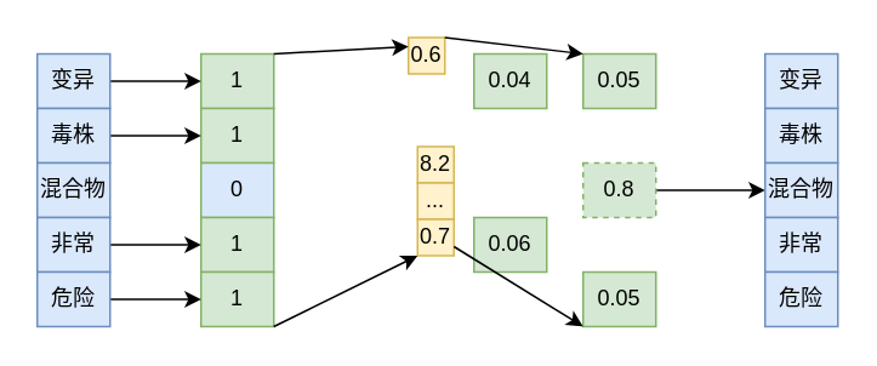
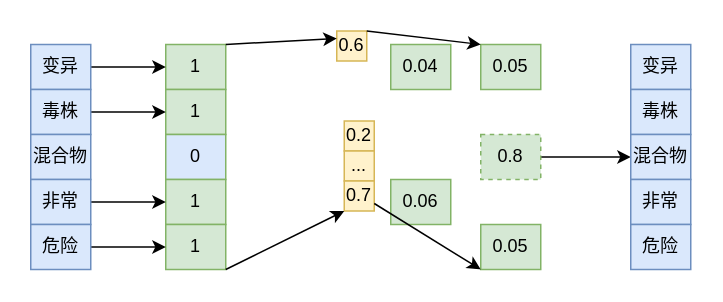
- <mxCell id="14" value="8.2" style="rounded=0;whiteSpace=wrap;html=1;fillColor=#fff2cc;strokeColor=#d6b656;" vertex="1" parent="1"><mxGeometry x="229" y="80" width="20" height="20" as="geometry" /></mxCell>
+ <mxCell id="14" value="0.2" style="rounded=0;whiteSpace=wrap;html=1;fillColor=#fff2cc;strokeColor=#d6b656;" vertex="1" parent="1"><mxGeometry x="229" y="80" width="20" height="20" as="geometry" /></mxCell>
